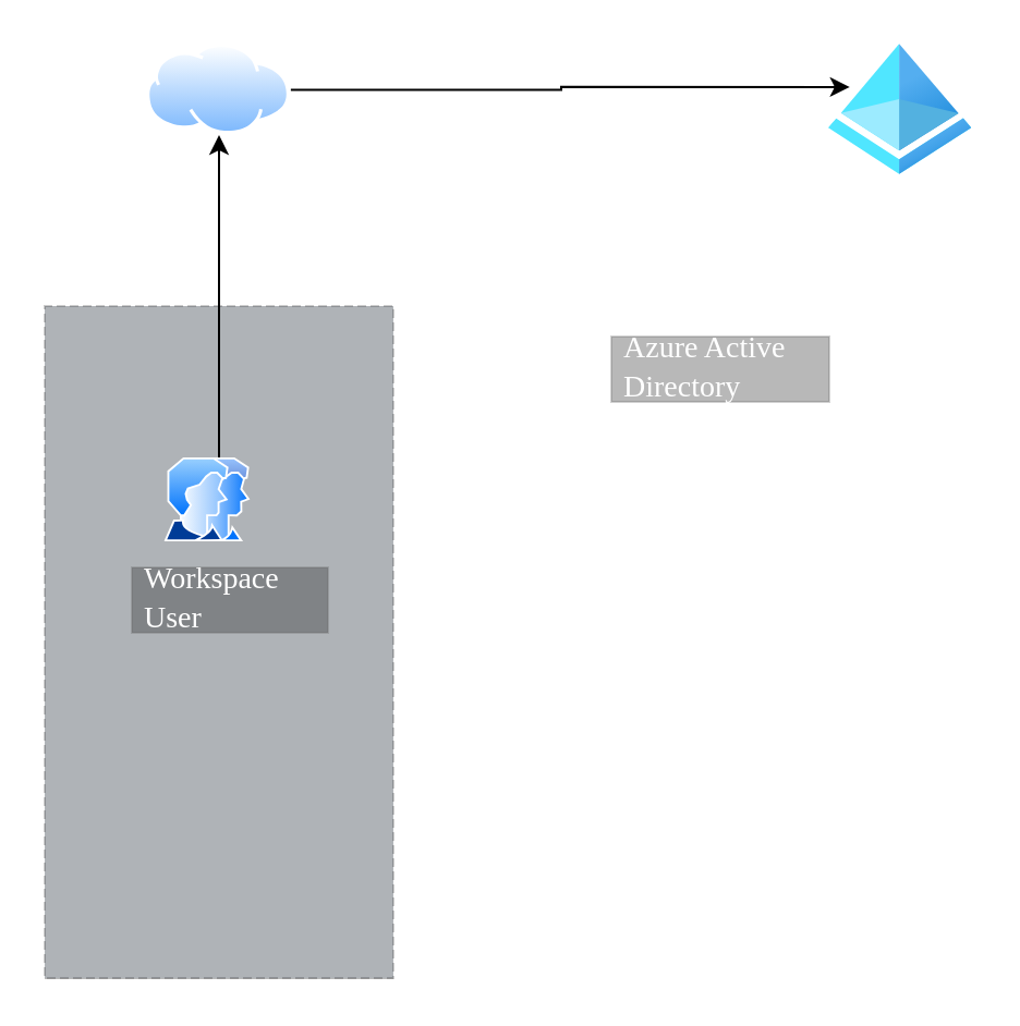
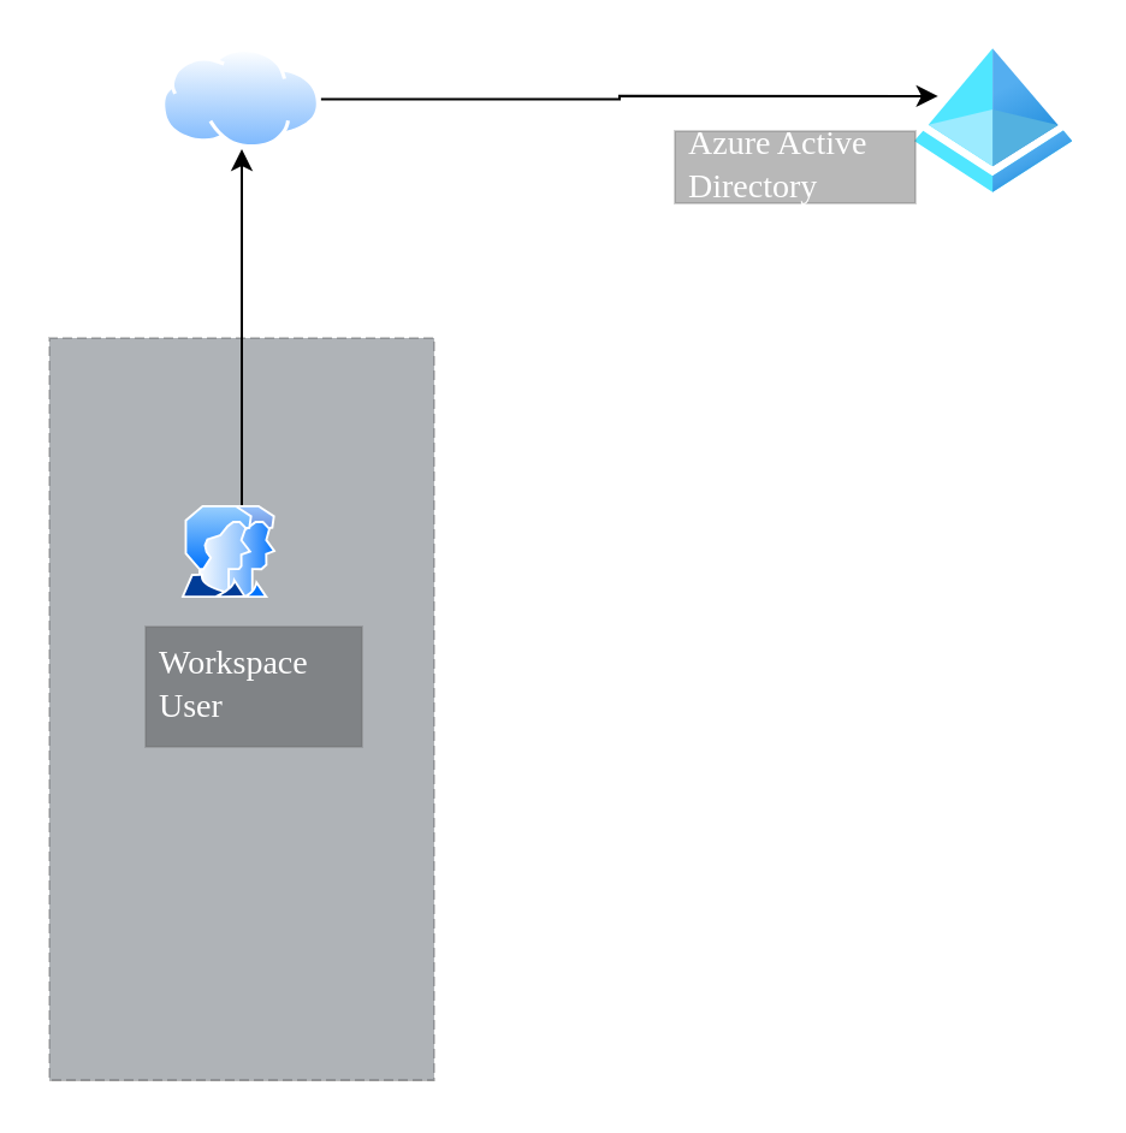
- <mxCell id="11" value="&lt;font color=&quot;#ffffff&quot; face=&quot;Verdana&quot;&gt;Azure Active Directory&lt;/font&gt;" style="strokeWidth=1;shadow=0;dashed=0;align=center;html=1;shape=mxgraph.mockup.text.textBox;fontColor=#666666;align=left;fontSize=14;spacingLeft=4;spacingTop=-3;whiteSpace=wrap;strokeColor=#666666;mainText=;fillColor=#141414;opacity=30;" vertex="1" parent="1"><mxGeometry x="280" y="154" width="100" height="30" as="geometry" /></mxCell>
+ <mxCell id="11" value="&lt;font color=&quot;#ffffff&quot; face=&quot;Verdana&quot;&gt;Azure Active Directory&lt;/font&gt;" style="strokeWidth=1;shadow=0;dashed=0;align=center;html=1;shape=mxgraph.mockup.text.textBox;fontColor=#666666;align=left;fontSize=14;spacingLeft=4;spacingTop=-3;whiteSpace=wrap;strokeColor=#666666;mainText=;fillColor=#141414;opacity=30;" vertex="1" parent="1"><mxGeometry x="280" y="54" width="100" height="30" as="geometry" /></mxCell>
- <mxCell id="8" value="&lt;font color=&quot;#ffffff&quot; face=&quot;Verdana&quot;&gt;Workspace User&lt;/font&gt;" style="strokeWidth=1;shadow=0;dashed=0;align=center;html=1;shape=mxgraph.mockup.text.textBox;fontColor=#666666;align=left;fontSize=14;spacingLeft=4;spacingTop=-3;whiteSpace=wrap;strokeColor=#666666;mainText=;fillColor=#141414;opacity=30;" vertex="1" parent="1"><mxGeometry x="60" y="260" width="90" height="30" as="geometry" /></mxCell>
+ <mxCell id="8" value="&lt;font color=&quot;#ffffff&quot; face=&quot;Verdana&quot;&gt;Workspace User&lt;/font&gt;" style="strokeWidth=1;shadow=0;dashed=0;align=center;html=1;shape=mxgraph.mockup.text.textBox;fontColor=#666666;align=left;fontSize=14;spacingLeft=4;spacingTop=-3;whiteSpace=wrap;strokeColor=#666666;mainText=;fillColor=#141414;opacity=30;" vertex="1" parent="1"><mxGeometry x="60" y="260" width="90" height="50" as="geometry" /></mxCell>
